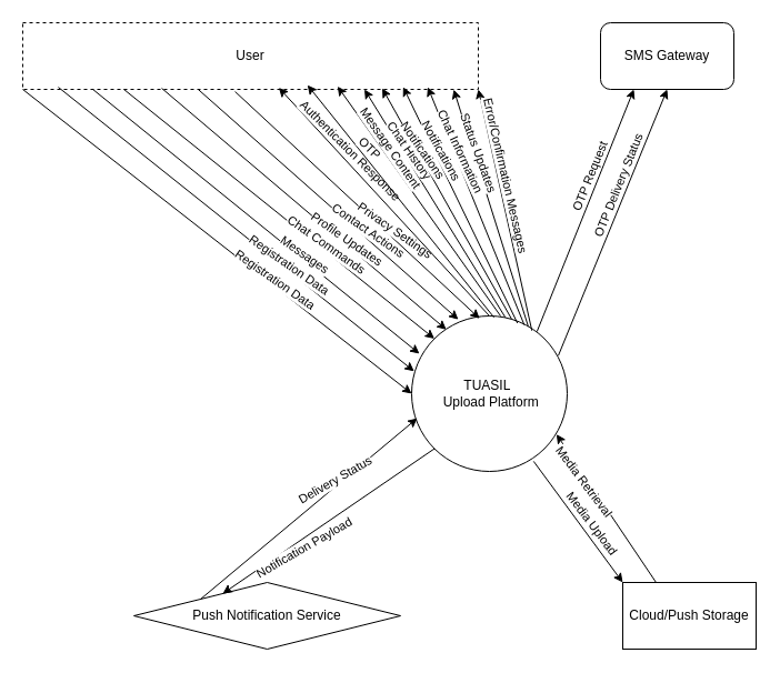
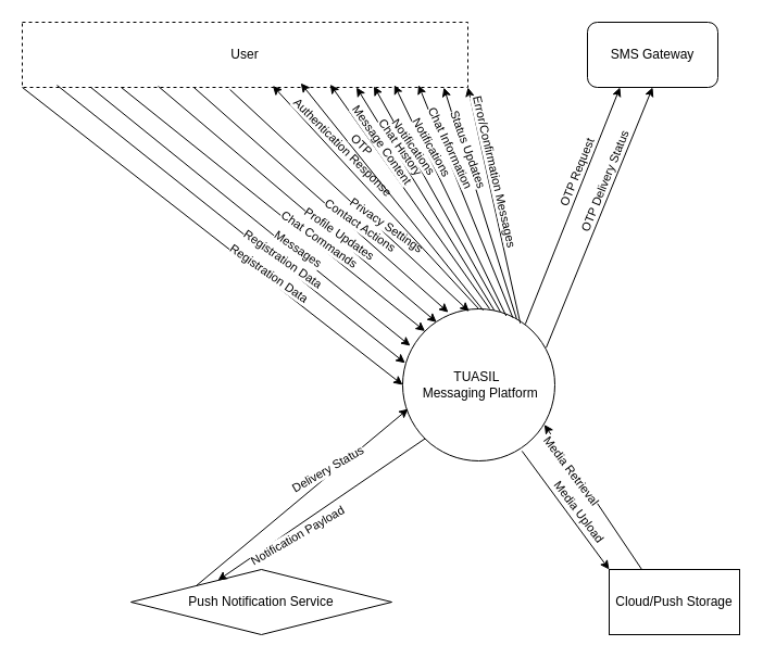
- <mxCell id="2" value="TUASIL&amp;nbsp;&lt;div&gt;&amp;nbsp;Upload Platform&lt;/div&gt;" style="ellipse;whiteSpace=wrap;html=1;aspect=fixed;" vertex="1" parent="1"><mxGeometry x="370" y="284" width="140" height="140" as="geometry" /></mxCell>
+ <mxCell id="2" value="TUASIL&amp;nbsp;&lt;div&gt;&amp;nbsp;Messaging Platform&lt;/div&gt;" style="ellipse;whiteSpace=wrap;html=1;aspect=fixed;" vertex="1" parent="1"><mxGeometry x="370" y="284" width="140" height="140" as="geometry" /></mxCell>
